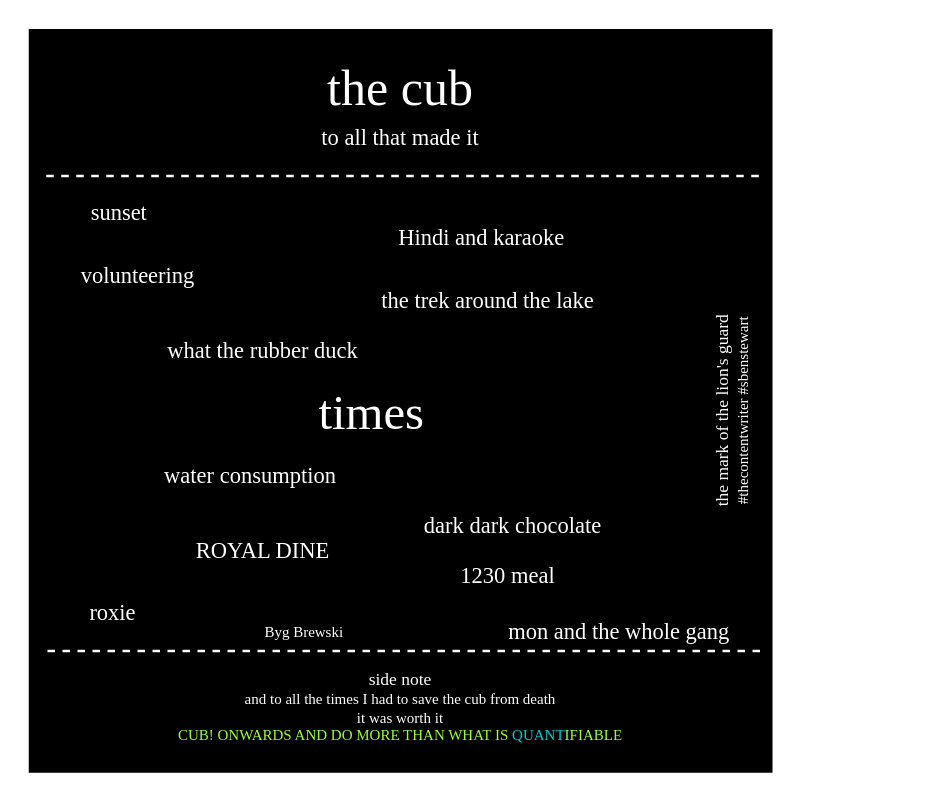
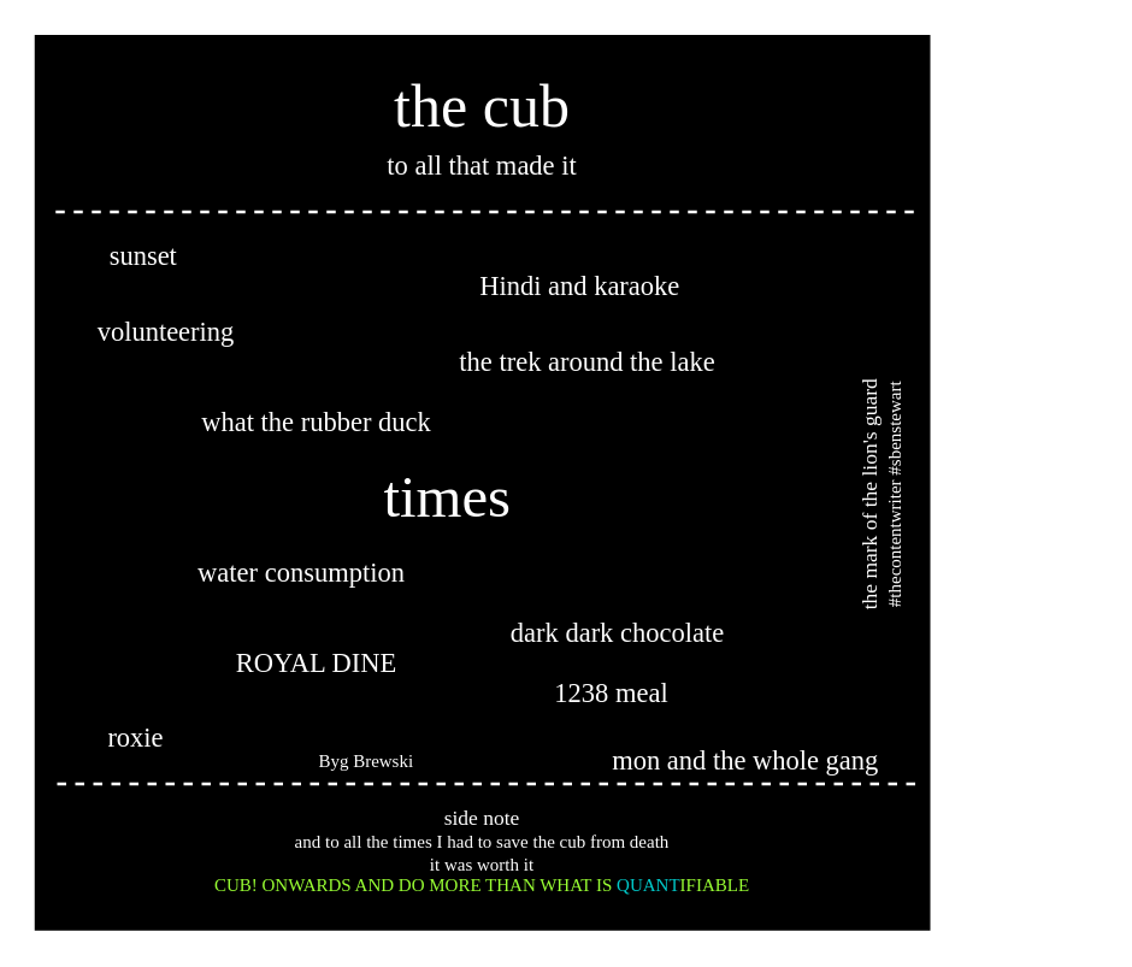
- <mxCell id="20" value="&lt;font face=&quot;xkcd&quot;&gt;&lt;span style=&quot;font-size: 18px;&quot;&gt;1230 meal&lt;/span&gt;&lt;br&gt;&lt;/font&gt;" style="text;html=1;strokeColor=none;fillColor=none;align=center;verticalAlign=middle;whiteSpace=wrap;rounded=0;fontColor=#FFFFFF;" vertex="1" parent="1"><mxGeometry x="326" y="450" width="160" height="20" as="geometry" /></mxCell>
+ <mxCell id="20" value="&lt;font face=&quot;xkcd&quot;&gt;&lt;span style=&quot;font-size: 18px;&quot;&gt;1238 meal&lt;/span&gt;&lt;br&gt;&lt;/font&gt;" style="text;html=1;strokeColor=none;fillColor=none;align=center;verticalAlign=middle;whiteSpace=wrap;rounded=0;fontColor=#FFFFFF;" vertex="1" parent="1"><mxGeometry x="326" y="450" width="160" height="20" as="geometry" /></mxCell>
